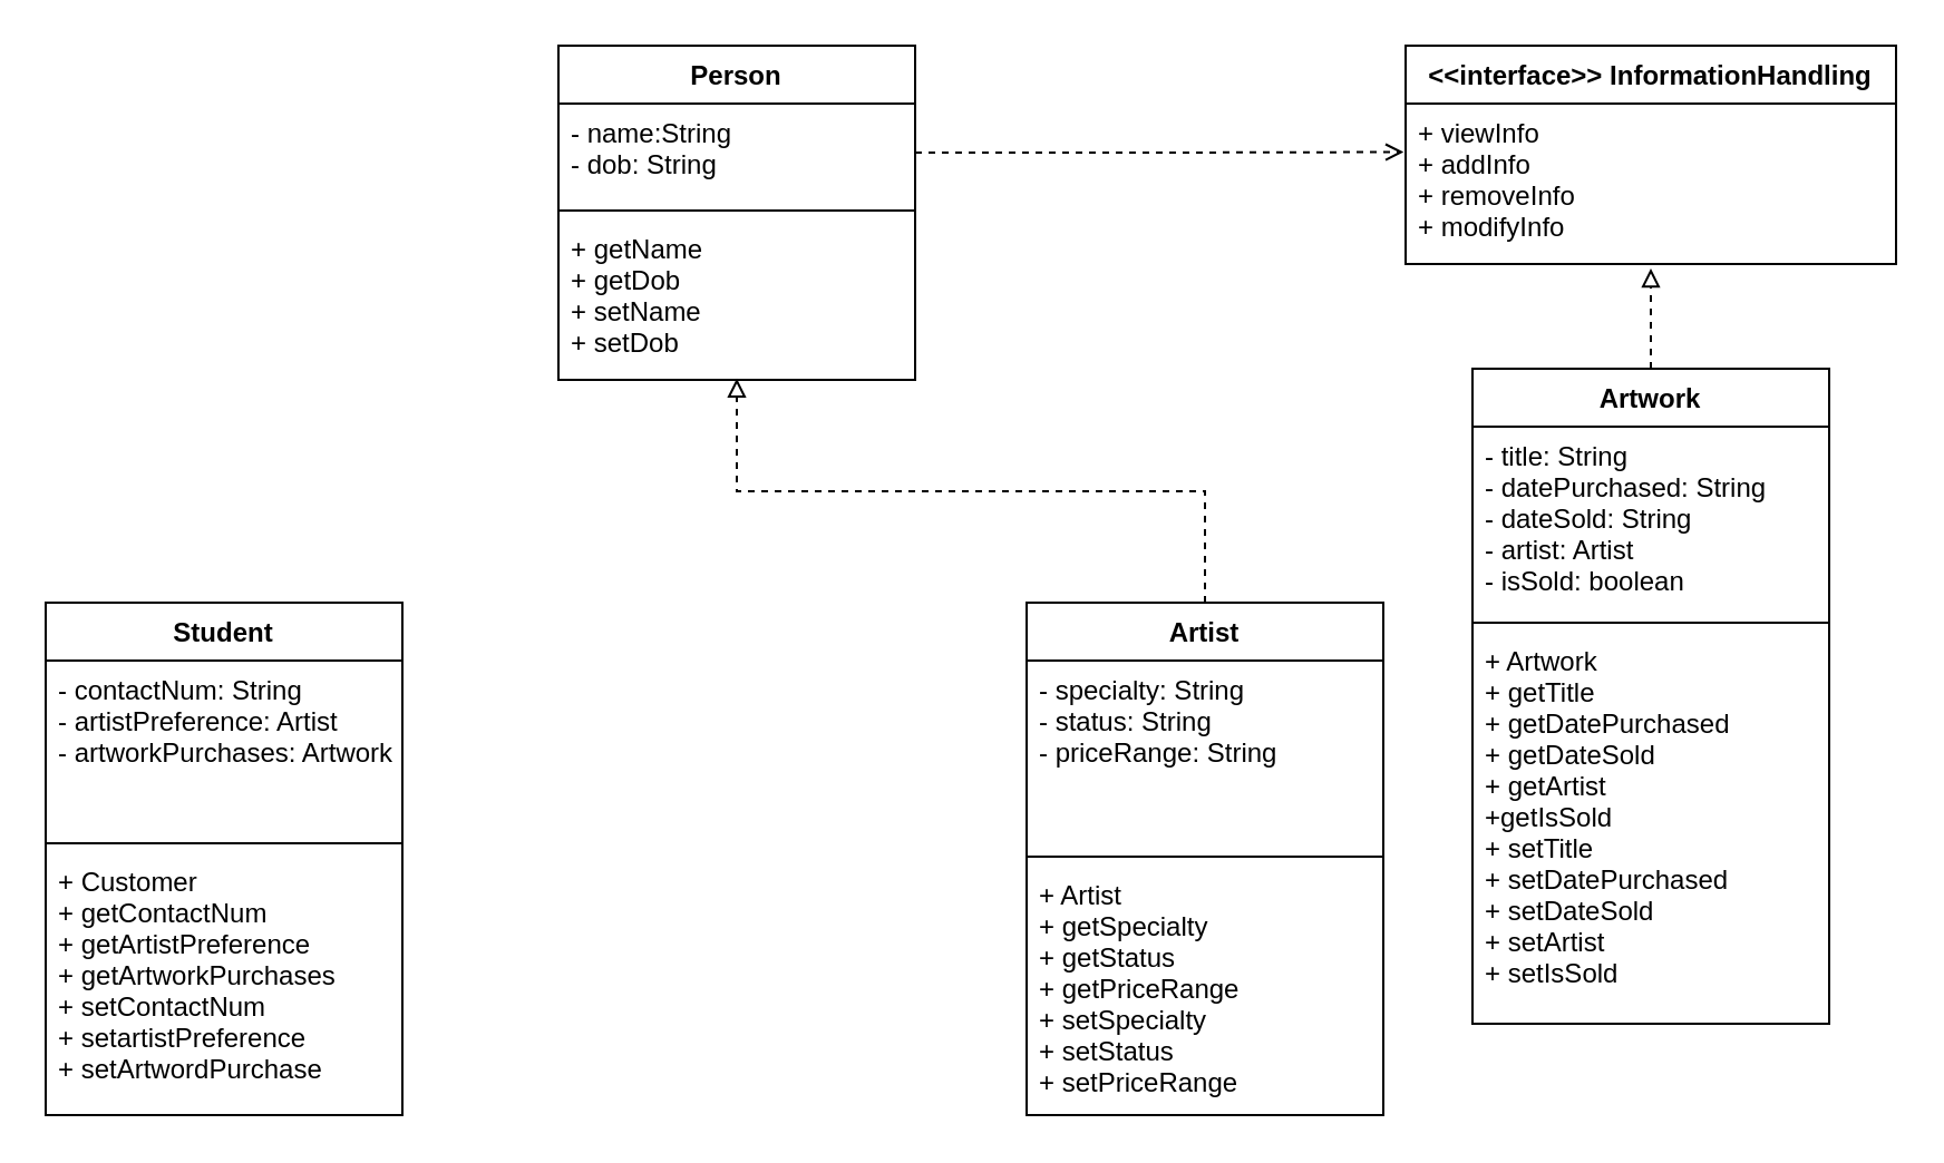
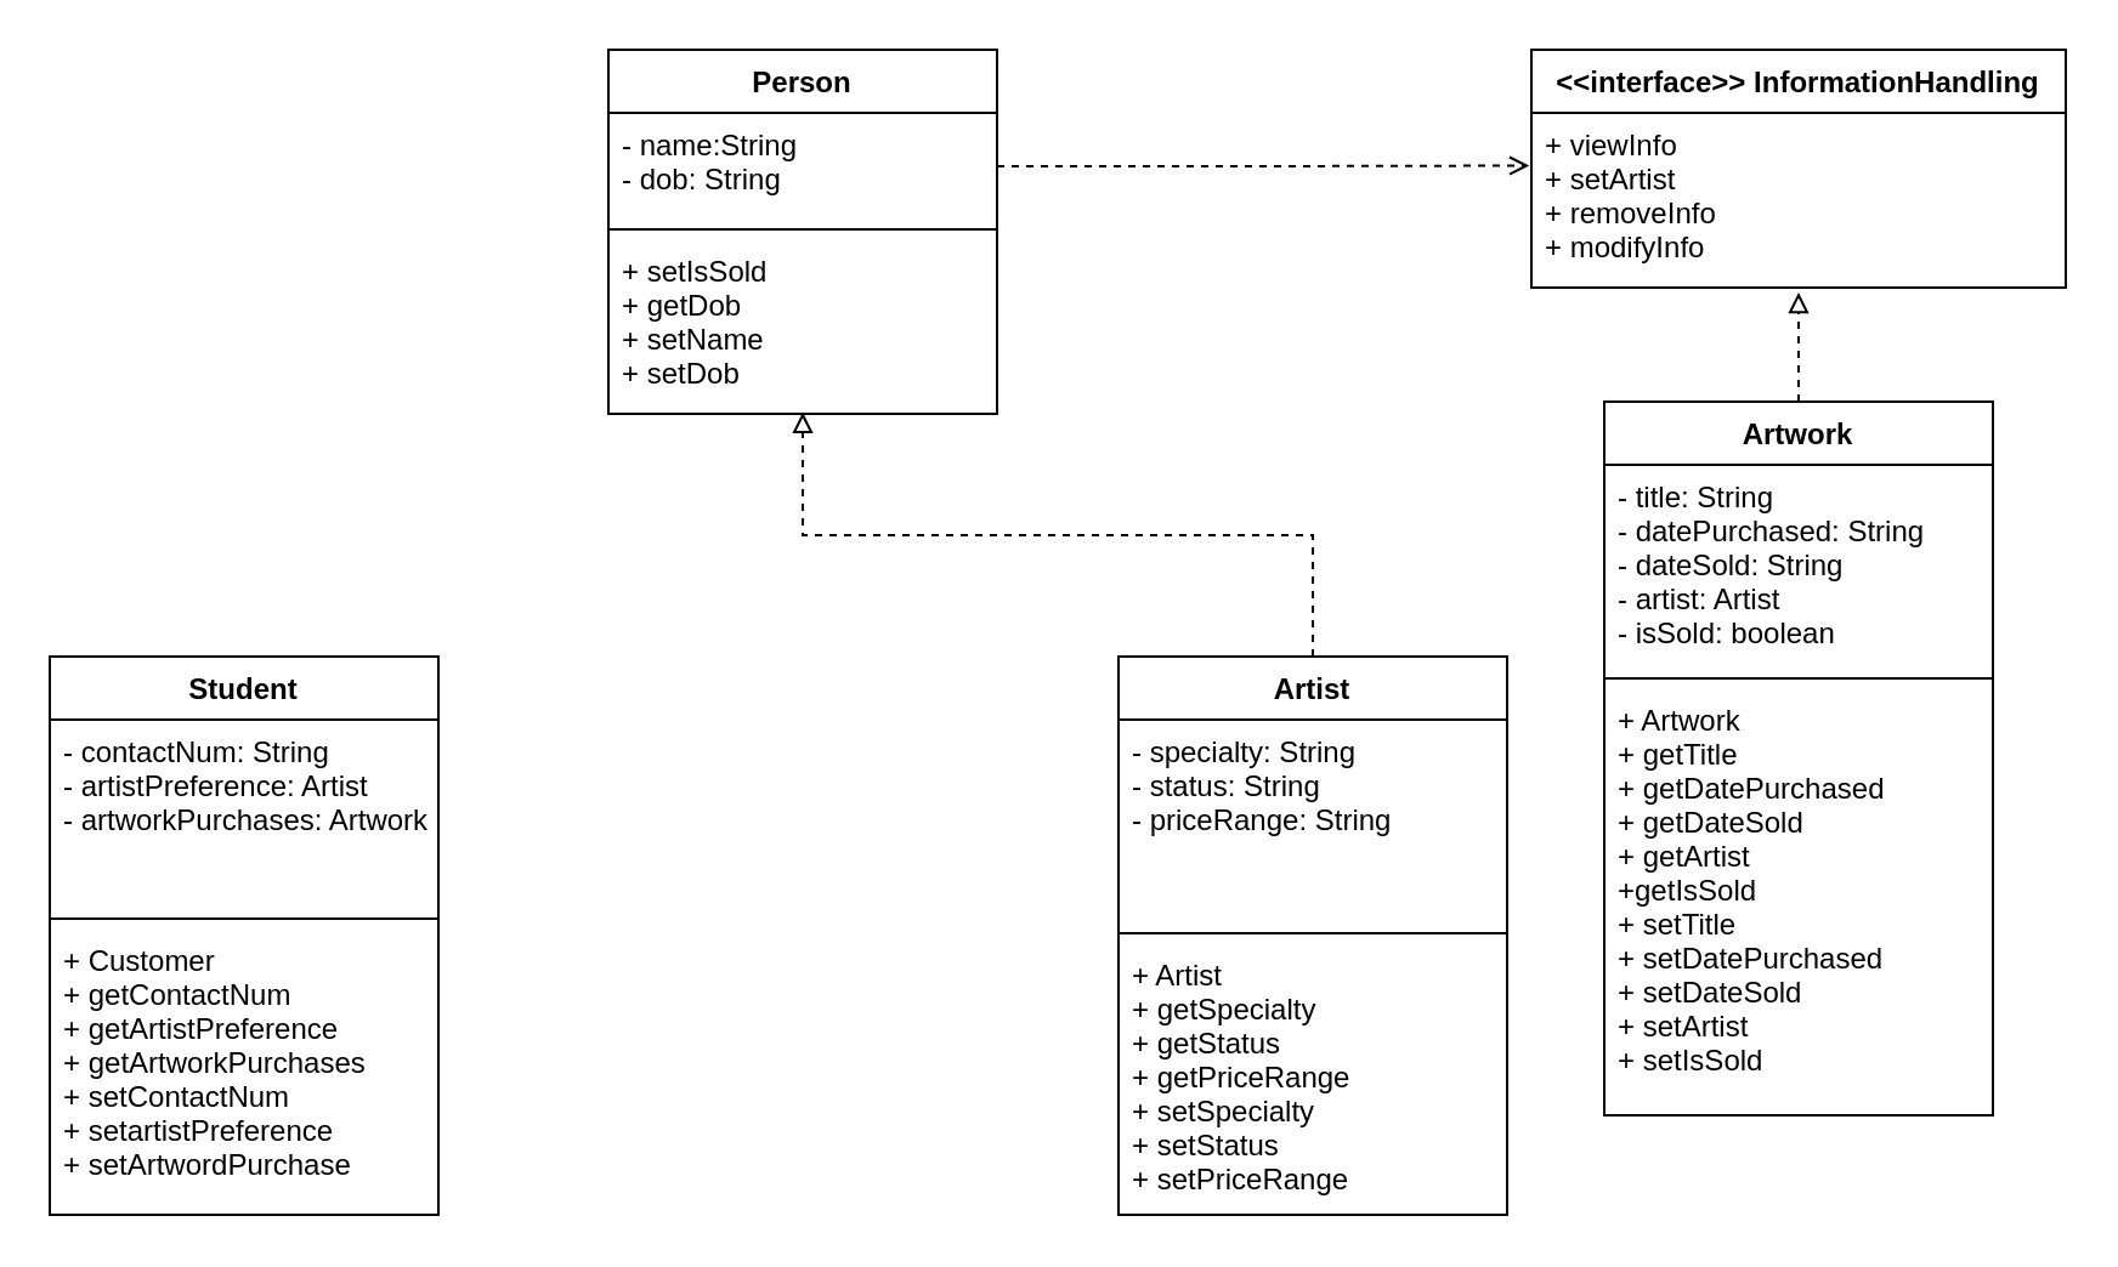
- <mxCell id="16" value="+ viewInfo&#10;+ addInfo&#10;+ removeInfo&#10;+ modifyInfo" style="text;strokeColor=none;fillColor=none;align=left;verticalAlign=top;spacingLeft=4;spacingRight=4;overflow=hidden;rotatable=0;points=[[0,0.5],[1,0.5]];portConstraint=eastwest;labelBackgroundColor=none;" parent="15" vertex="1"><mxGeometry y="26" width="220" height="72" as="geometry" /></mxCell>
+ <mxCell id="16" value="+ viewInfo&#10;+ setArtist&#10;+ removeInfo&#10;+ modifyInfo" style="text;strokeColor=none;fillColor=none;align=left;verticalAlign=top;spacingLeft=4;spacingRight=4;overflow=hidden;rotatable=0;points=[[0,0.5],[1,0.5]];portConstraint=eastwest;labelBackgroundColor=none;" parent="15" vertex="1"><mxGeometry y="26" width="220" height="72" as="geometry" /></mxCell>
- <mxCell id="14" value="+ getName&#10;+ getDob&#10;+ setName&#10;+ setDob&#10;" style="text;strokeColor=none;fillColor=none;align=left;verticalAlign=top;spacingLeft=4;spacingRight=4;overflow=hidden;rotatable=0;points=[[0,0.5],[1,0.5]];portConstraint=eastwest;labelBackgroundColor=none;" parent="11" vertex="1"><mxGeometry y="78" width="160" height="72" as="geometry" /></mxCell>
+ <mxCell id="14" value="+ setIsSold&#10;+ getDob&#10;+ setName&#10;+ setDob&#10;" style="text;strokeColor=none;fillColor=none;align=left;verticalAlign=top;spacingLeft=4;spacingRight=4;overflow=hidden;rotatable=0;points=[[0,0.5],[1,0.5]];portConstraint=eastwest;labelBackgroundColor=none;" parent="11" vertex="1"><mxGeometry y="78" width="160" height="72" as="geometry" /></mxCell>
